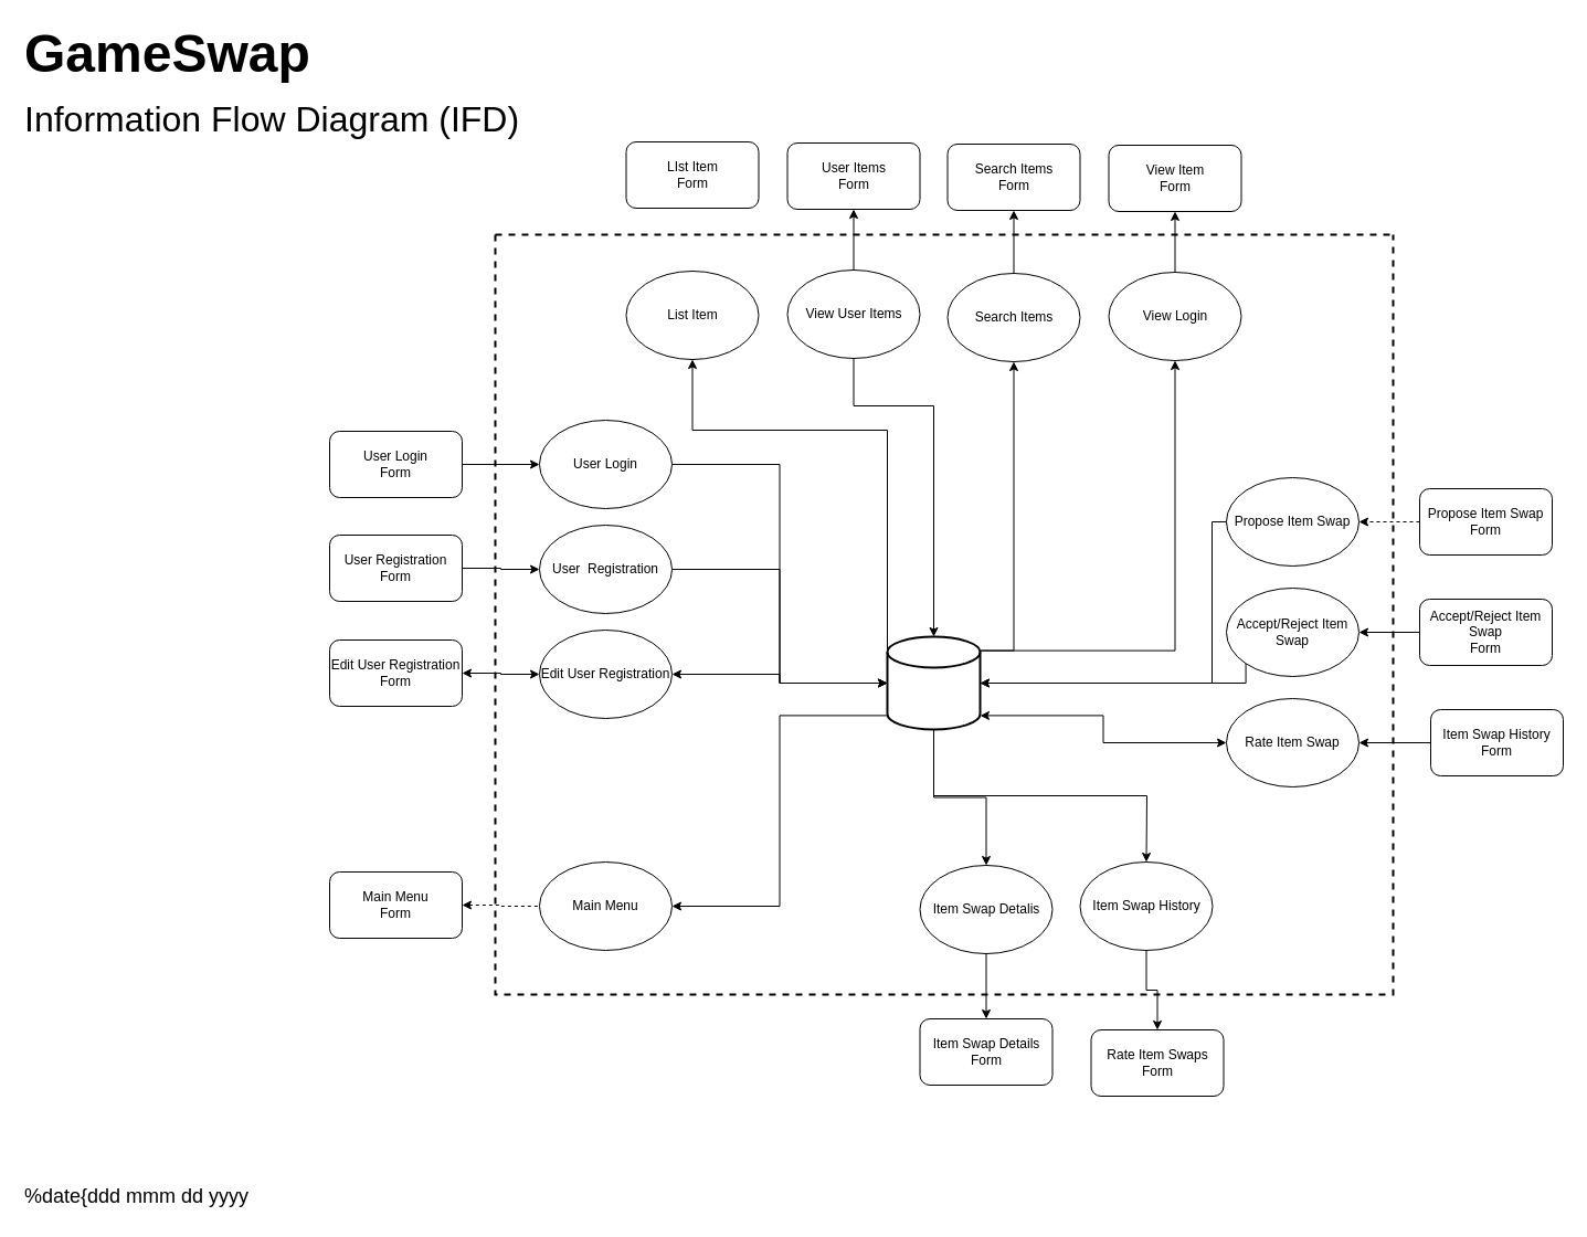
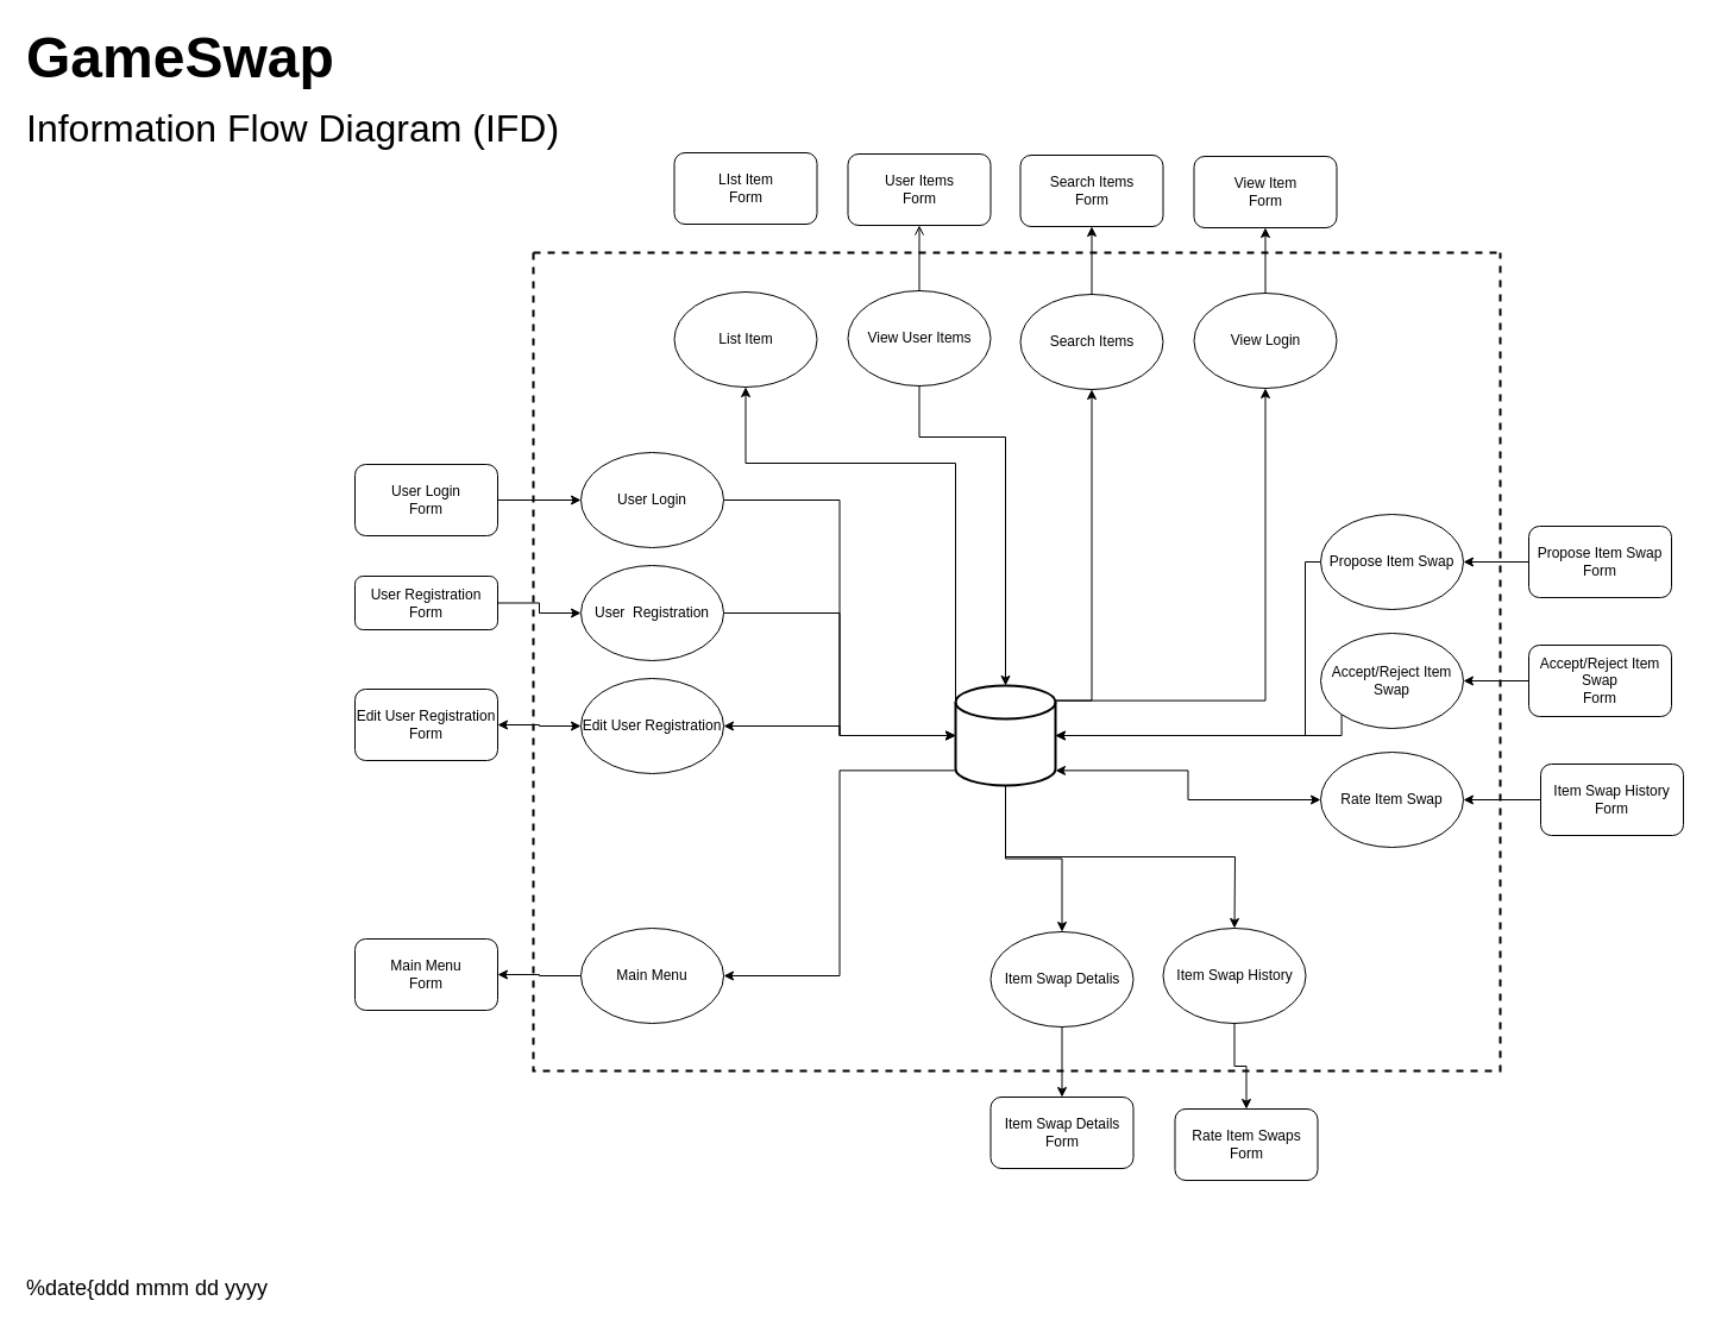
- <mxCell id="50" style="edgeStyle=orthogonalEdgeStyle;rounded=0;orthogonalLoop=1;jettySize=auto;html=1;exitX=0.5;exitY=0;exitDx=0;exitDy=0;entryX=0.5;entryY=1;entryDx=0;entryDy=0;startArrow=none;startFill=0;endArrow=classic;endFill=1;" edge="1" parent="1" source="38" target="11"><mxGeometry relative="1" as="geometry" /></mxCell>
+ <mxCell id="50" style="edgeStyle=orthogonalEdgeStyle;rounded=0;orthogonalLoop=1;jettySize=auto;html=1;exitX=0.5;exitY=0;exitDx=0;exitDy=0;entryX=0.5;entryY=1;entryDx=0;entryDy=0;startArrow=none;startFill=0;endArrow=open;endFill=1;" edge="1" parent="1" source="38" target="11"><mxGeometry relative="1" as="geometry" /></mxCell>
- <mxCell id="14" style="edgeStyle=orthogonalEdgeStyle;rounded=0;orthogonalLoop=1;jettySize=auto;html=1;exitX=0;exitY=0.5;exitDx=0;exitDy=0;startArrow=none;startFill=0;endArrow=classic;endFill=1;dashed=1;" edge="1" parent="1" source="15" target="45"><mxGeometry relative="1" as="geometry" /></mxCell>
+ <mxCell id="14" style="edgeStyle=orthogonalEdgeStyle;rounded=0;orthogonalLoop=1;jettySize=auto;html=1;exitX=0;exitY=0.5;exitDx=0;exitDy=0;startArrow=none;startFill=0;endArrow=classic;endFill=1;" edge="1" parent="1" source="15" target="45"><mxGeometry relative="1" as="geometry" /></mxCell>
- <mxCell id="5" value="User Registration Form" style="rounded=1;whiteSpace=wrap;html=1;" vertex="1" parent="1"><mxGeometry x="298" y="484" width="120" height="60" as="geometry" /></mxCell>
+ <mxCell id="5" value="User Registration Form" style="rounded=1;whiteSpace=wrap;html=1;" vertex="1" parent="1"><mxGeometry x="298" y="484" width="120" height="45" as="geometry" /></mxCell>
- <mxCell id="8" style="edgeStyle=orthogonalEdgeStyle;rounded=0;orthogonalLoop=1;jettySize=auto;html=1;exitX=1;exitY=0.5;exitDx=0;exitDy=0;startArrow=classic;startFill=1;endArrow=none;endFill=0;dashed=1;" edge="1" parent="1" source="9" target="34"><mxGeometry relative="1" as="geometry" /></mxCell>
+ <mxCell id="8" style="edgeStyle=orthogonalEdgeStyle;rounded=0;orthogonalLoop=1;jettySize=auto;html=1;exitX=1;exitY=0.5;exitDx=0;exitDy=0;startArrow=classic;startFill=1;endArrow=none;endFill=0;" edge="1" parent="1" source="9" target="34"><mxGeometry relative="1" as="geometry" /></mxCell>
